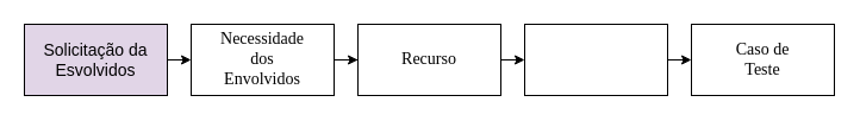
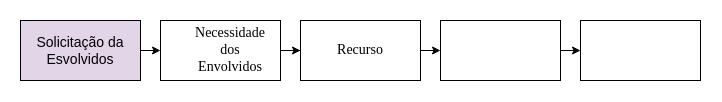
- <mxCell id="11" value="Necessidade dos Envolvidos" style="text;html=1;strokeColor=none;fillColor=none;align=center;verticalAlign=middle;whiteSpace=wrap;rounded=0;fontFamily=Times New Roman;fontSize=14;" vertex="1" parent="1"><mxGeometry x="190" y="35" width="60" height="30" as="geometry" /></mxCell>
+ <mxCell id="11" value="Necessidade dos Envolvidos" style="text;html=1;strokeColor=none;fillColor=none;align=center;verticalAlign=middle;whiteSpace=wrap;rounded=0;fontFamily=Times New Roman;fontSize=14;" vertex="1" parent="1"><mxGeometry x="200" y="35" width="60" height="30" as="geometry" /></mxCell>
- <mxCell id="13" value="Caso de Teste" style="text;html=1;strokeColor=none;fillColor=none;align=center;verticalAlign=middle;whiteSpace=wrap;rounded=0;fontFamily=Times New Roman;fontSize=14;" vertex="1" parent="1"><mxGeometry x="610" y="35" width="60" height="30" as="geometry" /></mxCell>
